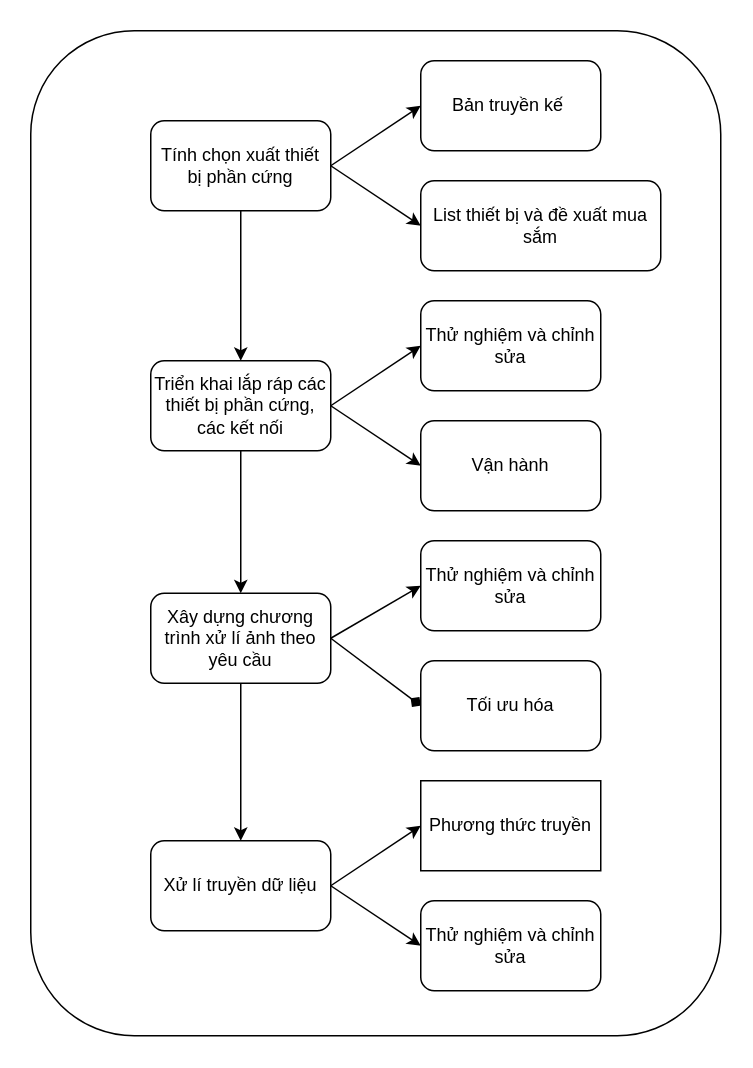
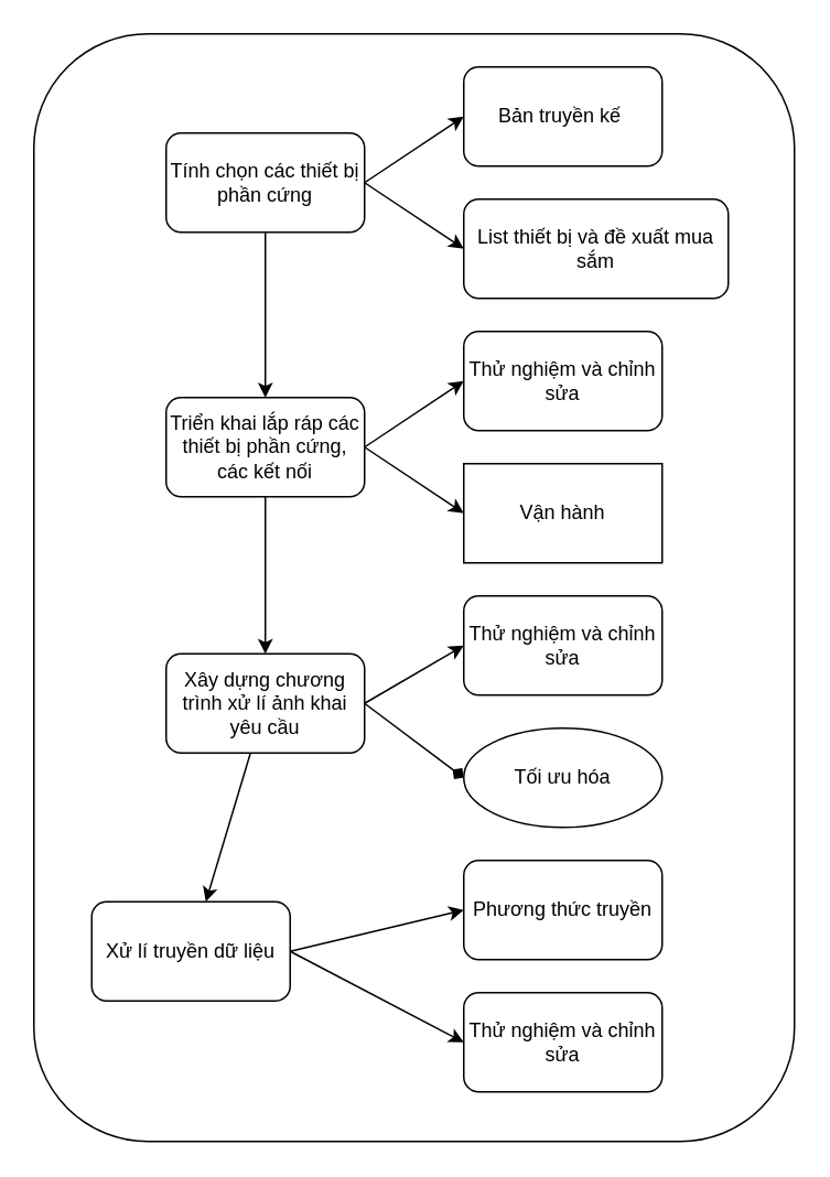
- <mxCell id="6" value="Tính chọn xuất thiết bị phần cứng" style="rounded=1;whiteSpace=wrap;html=1;" vertex="1" parent="1"><mxGeometry x="100" y="80" width="120" height="60" as="geometry" /></mxCell>
+ <mxCell id="6" value="Tính chọn các thiết bị phần cứng" style="rounded=1;whiteSpace=wrap;html=1;" vertex="1" parent="1"><mxGeometry x="100" y="80" width="120" height="60" as="geometry" /></mxCell>
- <mxCell id="21" value="Vận hành" style="rounded=1;whiteSpace=wrap;html=1;" vertex="1" parent="1"><mxGeometry x="280" y="280" width="120" height="60" as="geometry" /></mxCell>
+ <mxCell id="21" value="Vận hành" style="whiteSpace=wrap;html=1;rounded=0;" vertex="1" parent="1"><mxGeometry x="280" y="280" width="120" height="60" as="geometry" /></mxCell>
- <mxCell id="14" value="Xây dựng chương trình xử lí ảnh theo yêu cầu" style="rounded=1;whiteSpace=wrap;html=1;" vertex="1" parent="1"><mxGeometry x="100" y="395" width="120" height="60" as="geometry" /></mxCell>
+ <mxCell id="14" value="Xây dựng chương trình xử lí ảnh khai yêu cầu" style="rounded=1;whiteSpace=wrap;html=1;" vertex="1" parent="1"><mxGeometry x="100" y="395" width="120" height="60" as="geometry" /></mxCell>
- <mxCell id="23" value="Tối ưu hóa" style="rounded=1;whiteSpace=wrap;html=1;" vertex="1" parent="1"><mxGeometry x="280" y="440" width="120" height="60" as="geometry" /></mxCell>
+ <mxCell id="23" value="Tối ưu hóa" style="ellipse;whiteSpace=wrap;html=1;" vertex="1" parent="1"><mxGeometry x="280" y="440" width="120" height="60" as="geometry" /></mxCell>
- <mxCell id="24" value="Phương thức truyền" style="whiteSpace=wrap;html=1;rounded=0;" vertex="1" parent="1"><mxGeometry x="280" y="520" width="120" height="60" as="geometry" /></mxCell>
+ <mxCell id="24" value="Phương thức truyền" style="rounded=1;whiteSpace=wrap;html=1;" vertex="1" parent="1"><mxGeometry x="280" y="520" width="120" height="60" as="geometry" /></mxCell>
- <mxCell id="17" value="Xử lí truyền dữ liệu" style="rounded=1;whiteSpace=wrap;html=1;" vertex="1" parent="1"><mxGeometry x="100" y="560" width="120" height="60" as="geometry" /></mxCell>
+ <mxCell id="17" value="Xử lí truyền dữ liệu" style="rounded=1;whiteSpace=wrap;html=1;" vertex="1" parent="1"><mxGeometry x="55" y="545" width="120" height="60" as="geometry" /></mxCell>
